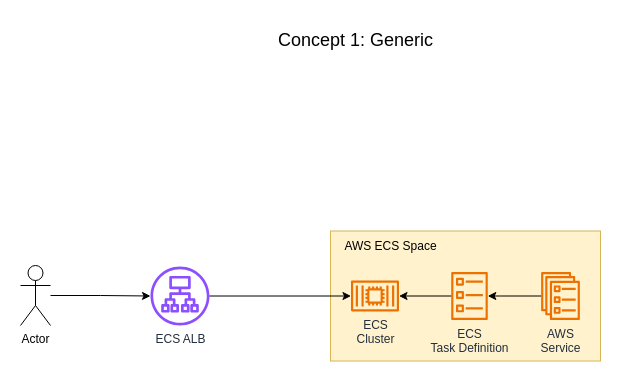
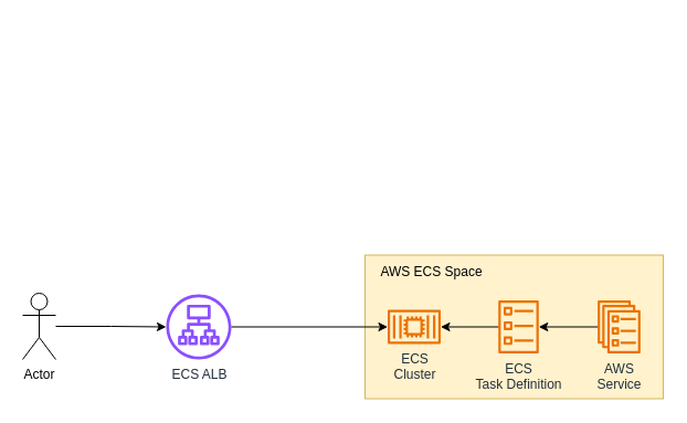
- <mxCell id="4" value="&lt;font style=&quot;font-size: 18px;&quot;&gt;Concept 1: Generic&lt;/font&gt;" style="text;html=1;align=center;verticalAlign=middle;resizable=0;points=[];autosize=1;strokeColor=none;fillColor=none;" vertex="1" parent="1"><mxGeometry x="265" y="20" width="180" height="40" as="geometry" /></mxCell>
